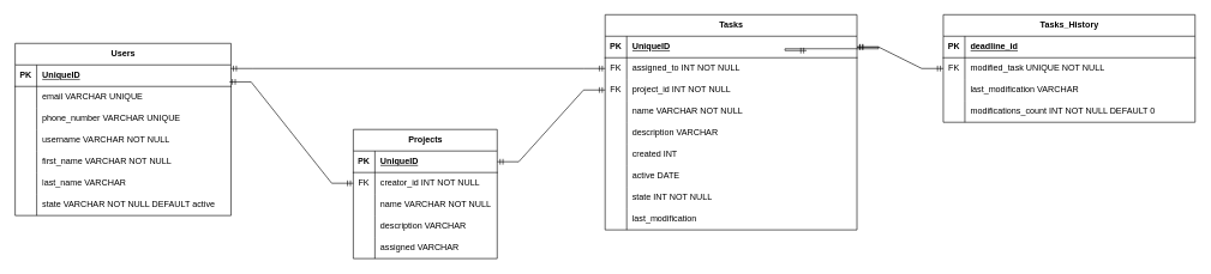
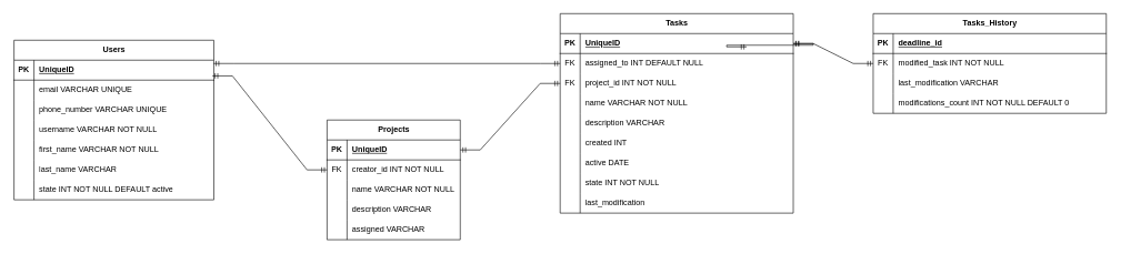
- <mxCell id="46" value="assigned_to INT NOT NULL" style="shape=partialRectangle;connectable=0;fillColor=none;top=0;left=0;bottom=0;right=0;align=left;spacingLeft=6;overflow=hidden;whiteSpace=wrap;html=1;" vertex="1" parent="44"><mxGeometry x="30" width="320" height="30" as="geometry"><mxRectangle width="320" height="30" as="alternateBounds" /></mxGeometry></mxCell>
+ <mxCell id="46" value="assigned_to INT DEFAULT NULL" style="shape=partialRectangle;connectable=0;fillColor=none;top=0;left=0;bottom=0;right=0;align=left;spacingLeft=6;overflow=hidden;whiteSpace=wrap;html=1;" vertex="1" parent="44"><mxGeometry x="30" width="320" height="30" as="geometry"><mxRectangle width="320" height="30" as="alternateBounds" /></mxGeometry></mxCell>
- <mxCell id="78" value="modified_task UNIQUE NOT NULL" style="shape=partialRectangle;connectable=0;fillColor=none;top=0;left=0;bottom=0;right=0;align=left;spacingLeft=6;overflow=hidden;whiteSpace=wrap;html=1;" vertex="1" parent="76"><mxGeometry x="30" width="320" height="30" as="geometry"><mxRectangle width="320" height="30" as="alternateBounds" /></mxGeometry></mxCell>
+ <mxCell id="78" value="modified_task INT NOT NULL" style="shape=partialRectangle;connectable=0;fillColor=none;top=0;left=0;bottom=0;right=0;align=left;spacingLeft=6;overflow=hidden;whiteSpace=wrap;html=1;" vertex="1" parent="76"><mxGeometry x="30" width="320" height="30" as="geometry"><mxRectangle width="320" height="30" as="alternateBounds" /></mxGeometry></mxCell>
- <mxCell id="23" value="state VARCHAR NOT NULL DEFAULT active" style="shape=partialRectangle;connectable=0;fillColor=none;top=0;left=0;bottom=0;right=0;align=left;spacingLeft=6;overflow=hidden;whiteSpace=wrap;html=1;" vertex="1" parent="21"><mxGeometry x="30" width="270" height="30" as="geometry"><mxRectangle width="270" height="30" as="alternateBounds" /></mxGeometry></mxCell>
+ <mxCell id="23" value="state INT NOT NULL DEFAULT active" style="shape=partialRectangle;connectable=0;fillColor=none;top=0;left=0;bottom=0;right=0;align=left;spacingLeft=6;overflow=hidden;whiteSpace=wrap;html=1;" vertex="1" parent="21"><mxGeometry x="30" width="270" height="30" as="geometry"><mxRectangle width="270" height="30" as="alternateBounds" /></mxGeometry></mxCell>
